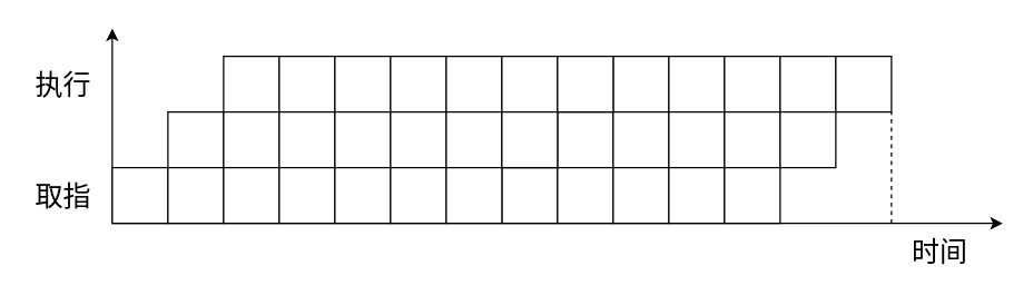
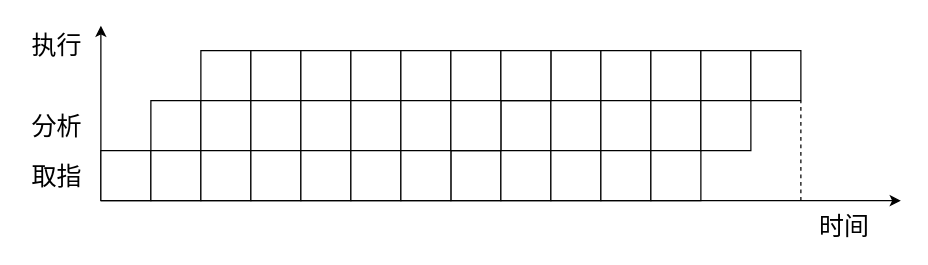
- <mxCell id="7" value="执行" style="text;html=1;strokeColor=none;fillColor=none;align=center;verticalAlign=middle;whiteSpace=wrap;rounded=0;fontSize=20;" vertex="1" parent="1"><mxGeometry x="20" y="50" width="50" height="20" as="geometry" /></mxCell>
+ <mxCell id="7" value="执行" style="text;html=1;strokeColor=none;fillColor=none;align=center;verticalAlign=middle;whiteSpace=wrap;rounded=0;fontSize=20;" vertex="1" parent="1"><mxGeometry x="20" y="25" width="50" height="20" as="geometry" /></mxCell>
+ <mxCell id="6" value="分析" style="text;html=1;strokeColor=none;fillColor=none;align=center;verticalAlign=middle;whiteSpace=wrap;rounded=0;fontSize=20;" vertex="1" parent="1"><mxGeometry x="20" y="90" width="50" height="20" as="geometry" /></mxCell>
